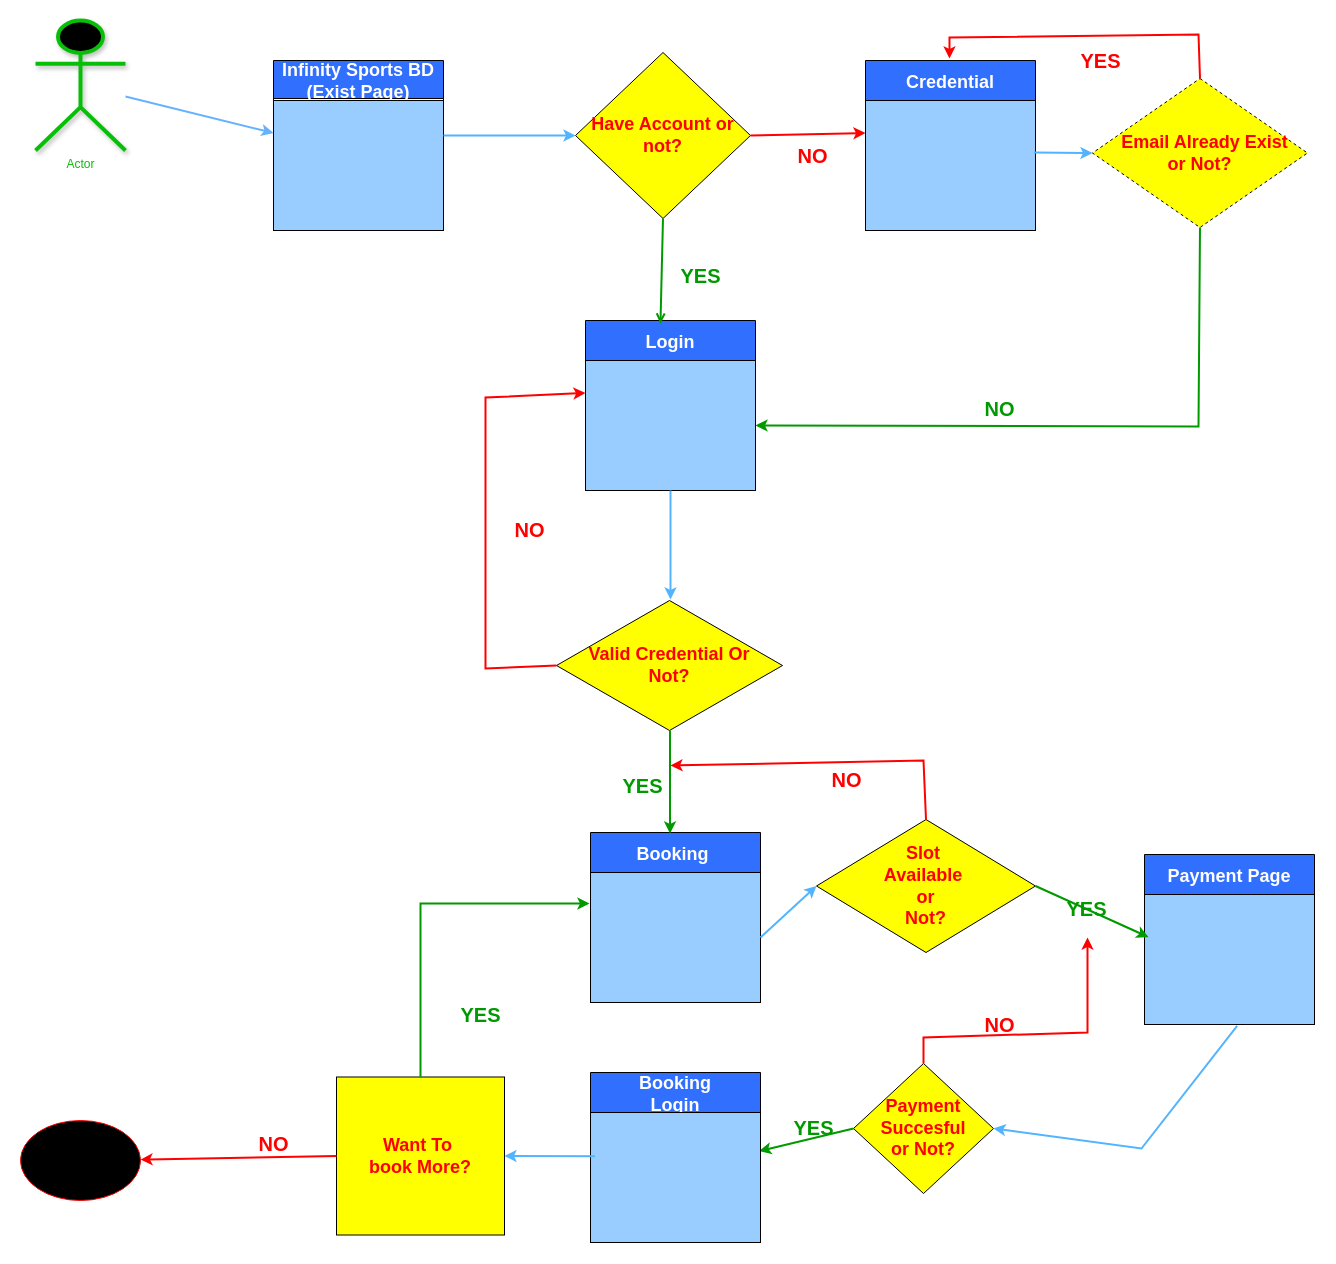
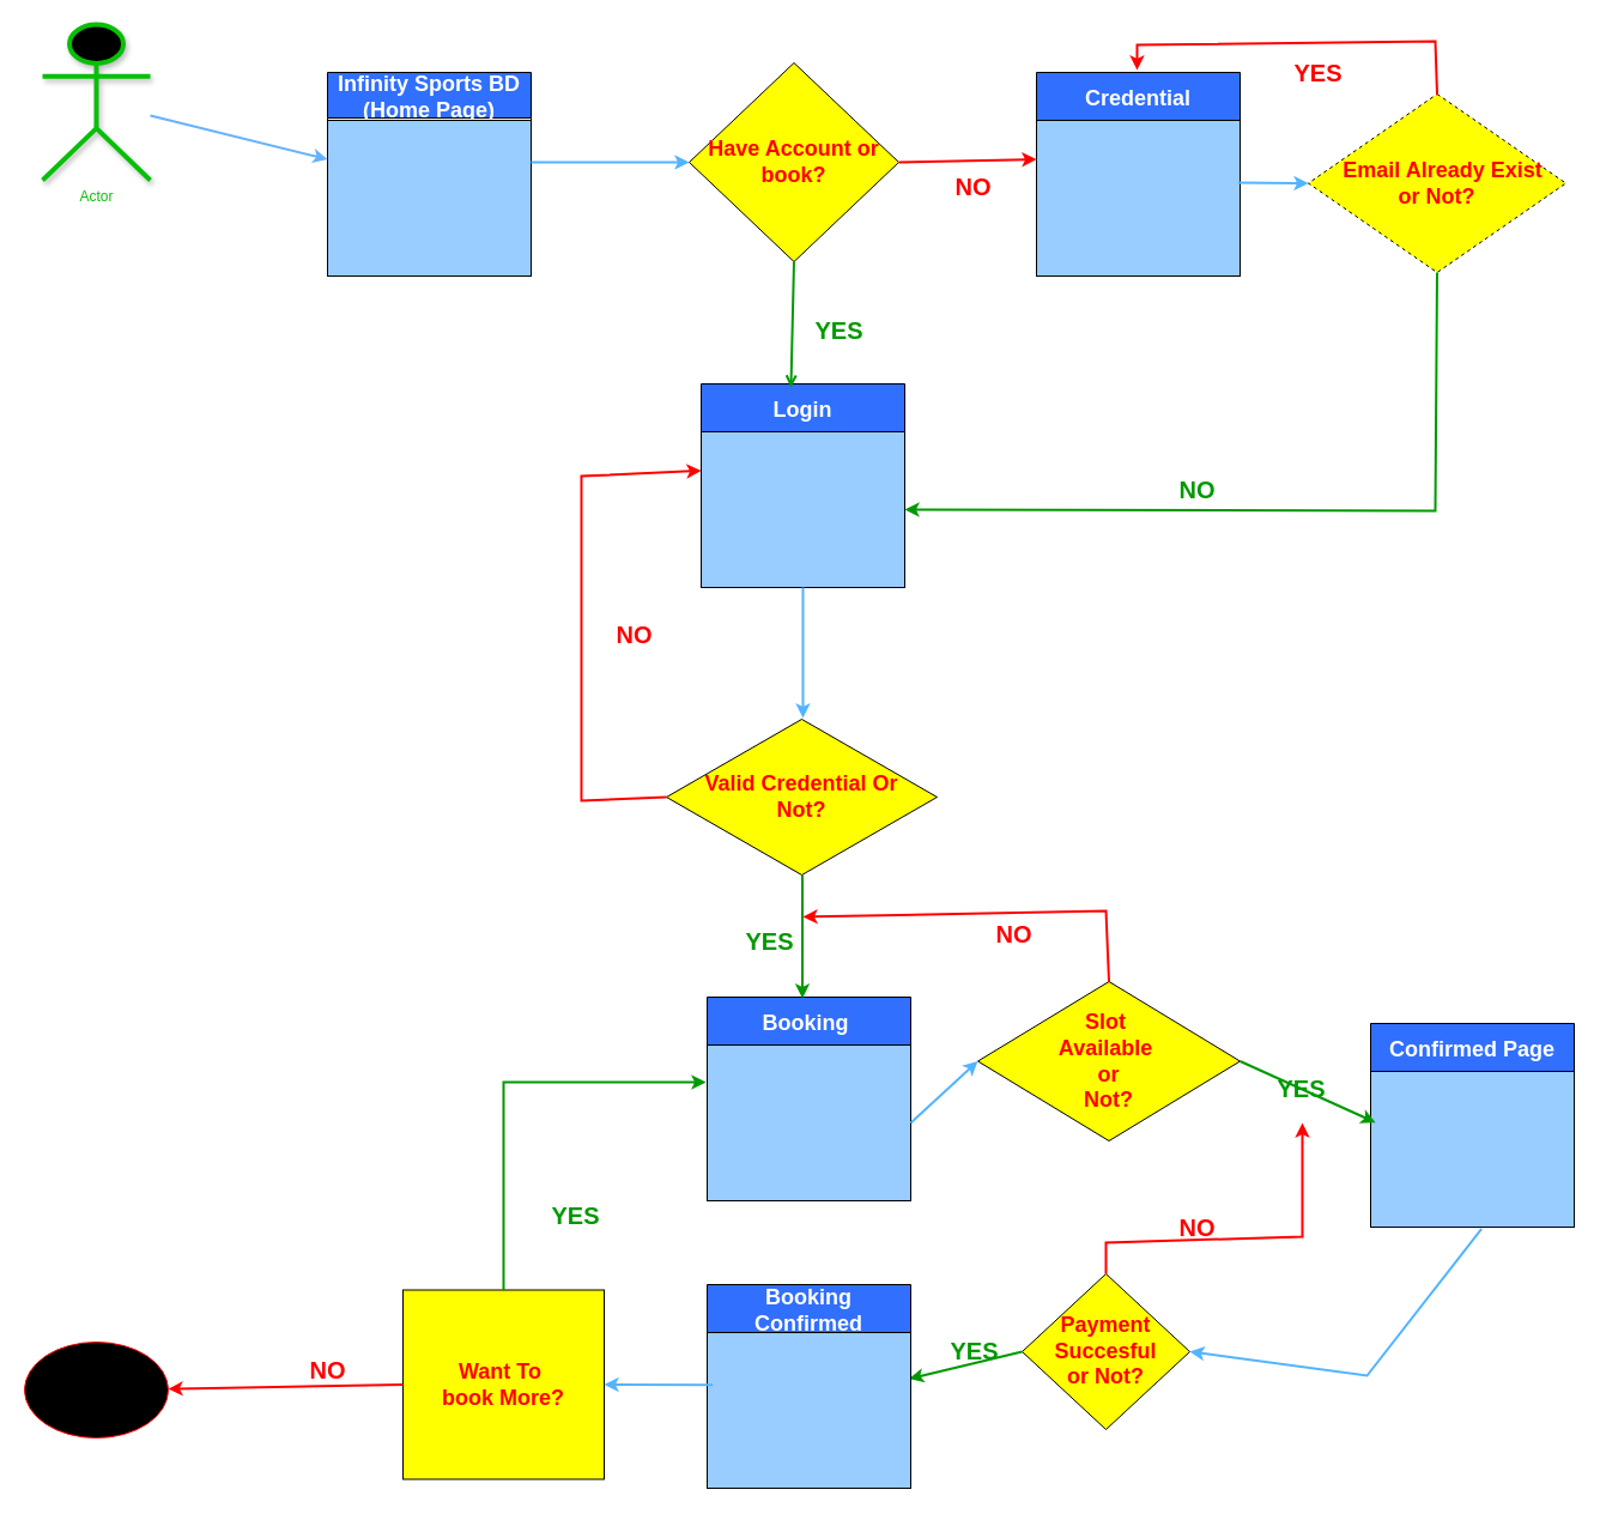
- <mxCell id="2" value="Infinity Sports BD&#10;(Exist Page)" style="swimlane;startSize=38;fillColor=#316FFF;fontColor=#FFFFFF;fontSize=18;verticalAlign=middle;" parent="1" vertex="1"><mxGeometry x="273" y="60" width="170" height="170" as="geometry"><mxRectangle x="220" y="120" width="90" height="30" as="alternateBounds" /></mxGeometry></mxCell>
+ <mxCell id="2" value="Infinity Sports BD&#10;(Home Page)" style="swimlane;startSize=38;fillColor=#316FFF;fontColor=#FFFFFF;fontSize=18;verticalAlign=middle;" parent="1" vertex="1"><mxGeometry x="273" y="60" width="170" height="170" as="geometry"><mxRectangle x="220" y="120" width="90" height="30" as="alternateBounds" /></mxGeometry></mxCell>
- <mxCell id="12" value="&lt;font style=&quot;color: rgb(255, 0, 0); font-size: 18px;&quot;&gt;&lt;b style=&quot;&quot;&gt;Have Account or not?&lt;/b&gt;&lt;/font&gt;" style="rhombus;whiteSpace=wrap;html=1;fillColor=light-dark(#FFFF00,#FFFF00);" parent="1" vertex="1"><mxGeometry x="575" y="52" width="175" height="166" as="geometry" /></mxCell>
+ <mxCell id="12" value="&lt;font style=&quot;color: rgb(255, 0, 0); font-size: 18px;&quot;&gt;&lt;b style=&quot;&quot;&gt;Have Account or book?&lt;/b&gt;&lt;/font&gt;" style="rhombus;whiteSpace=wrap;html=1;fillColor=light-dark(#FFFF00,#FFFF00);" parent="1" vertex="1"><mxGeometry x="575" y="52" width="175" height="166" as="geometry" /></mxCell>
- <mxCell id="8" value="Payment Page" style="swimlane;startSize=40;fillColor=#316FFF;fontColor=#FFFFFF;fontSize=18;" parent="1" vertex="1"><mxGeometry x="1144" y="854" width="170" height="130" as="geometry"><mxRectangle x="220" y="120" width="90" height="30" as="alternateBounds" /></mxGeometry></mxCell>
+ <mxCell id="8" value="Confirmed Page" style="swimlane;startSize=40;fillColor=#316FFF;fontColor=#FFFFFF;fontSize=18;" parent="1" vertex="1"><mxGeometry x="1144" y="854" width="170" height="130" as="geometry"><mxRectangle x="220" y="120" width="90" height="30" as="alternateBounds" /></mxGeometry></mxCell>
- <mxCell id="36" value="Booking&#10;Login" style="swimlane;startSize=40;fillColor=#316FFF;fontColor=#FFFFFF;fontSize=18;" parent="1" vertex="1"><mxGeometry x="590" y="1072" width="170" height="167" as="geometry"><mxRectangle x="220" y="120" width="90" height="30" as="alternateBounds" /></mxGeometry></mxCell>
+ <mxCell id="36" value="Booking&#10;Confirmed" style="swimlane;startSize=40;fillColor=#316FFF;fontColor=#FFFFFF;fontSize=18;" parent="1" vertex="1"><mxGeometry x="590" y="1072" width="170" height="167" as="geometry"><mxRectangle x="220" y="120" width="90" height="30" as="alternateBounds" /></mxGeometry></mxCell>
